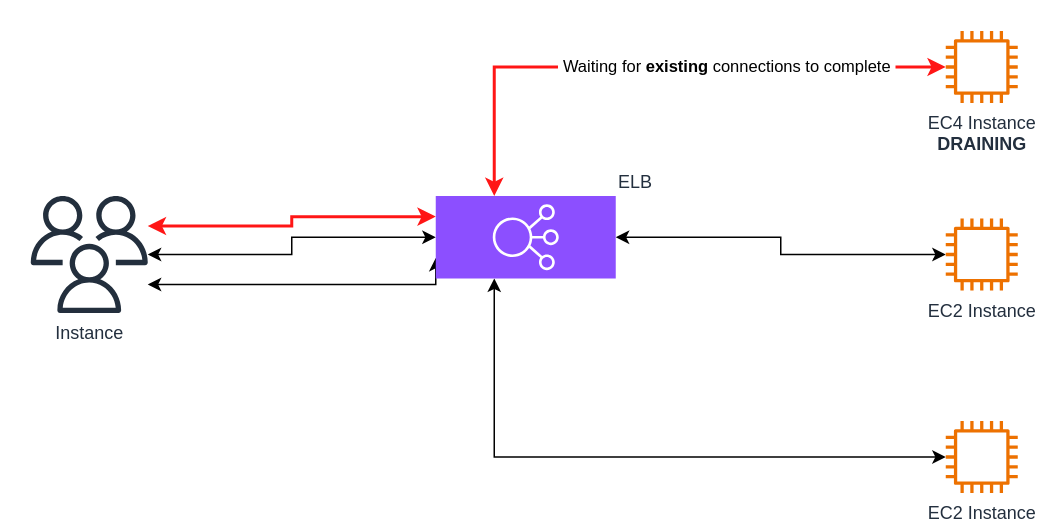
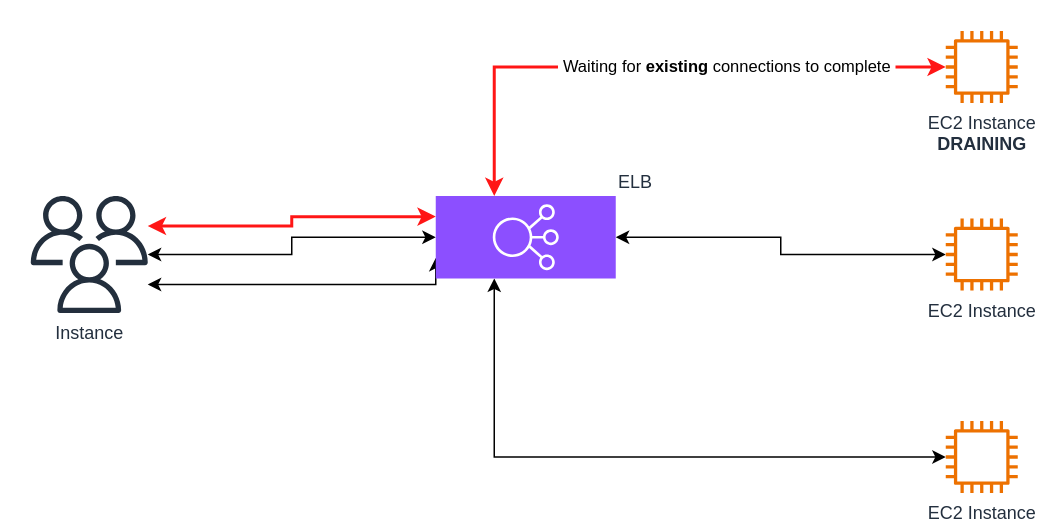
- <mxCell id="9" value="EC4 Instance&lt;div&gt;&lt;b&gt;DRAINING&lt;/b&gt;&lt;/div&gt;" style="sketch=0;outlineConnect=0;fontColor=#232F3E;gradientColor=none;fillColor=#ED7100;strokeColor=none;dashed=0;verticalLabelPosition=bottom;verticalAlign=top;align=center;html=1;fontSize=12;fontStyle=0;aspect=fixed;pointerEvents=1;shape=mxgraph.aws4.instance2;" vertex="1" parent="1"><mxGeometry x="630" y="20" width="48" height="48" as="geometry" /></mxCell>
+ <mxCell id="9" value="EC2 Instance&lt;div&gt;&lt;b&gt;DRAINING&lt;/b&gt;&lt;/div&gt;" style="sketch=0;outlineConnect=0;fontColor=#232F3E;gradientColor=none;fillColor=#ED7100;strokeColor=none;dashed=0;verticalLabelPosition=bottom;verticalAlign=top;align=center;html=1;fontSize=12;fontStyle=0;aspect=fixed;pointerEvents=1;shape=mxgraph.aws4.instance2;" vertex="1" parent="1"><mxGeometry x="630" y="20" width="48" height="48" as="geometry" /></mxCell>
